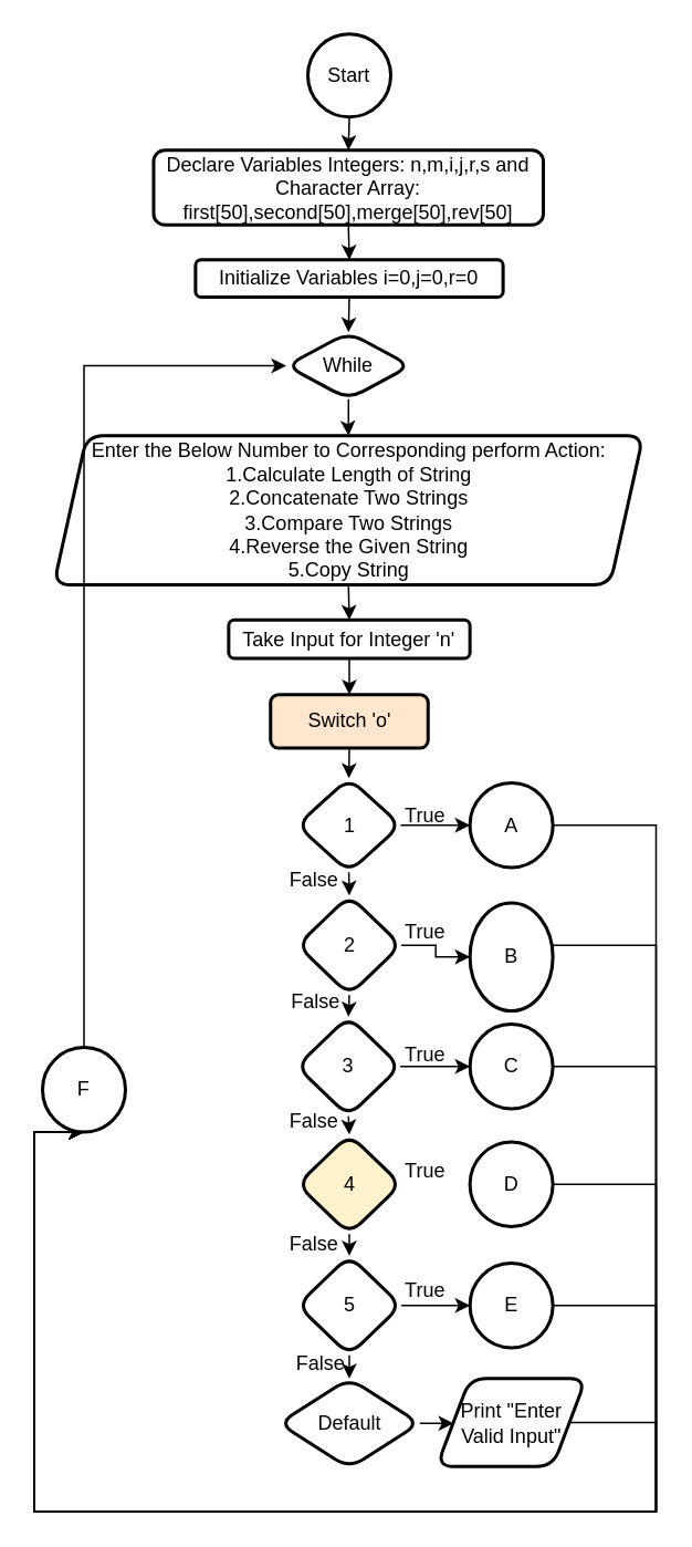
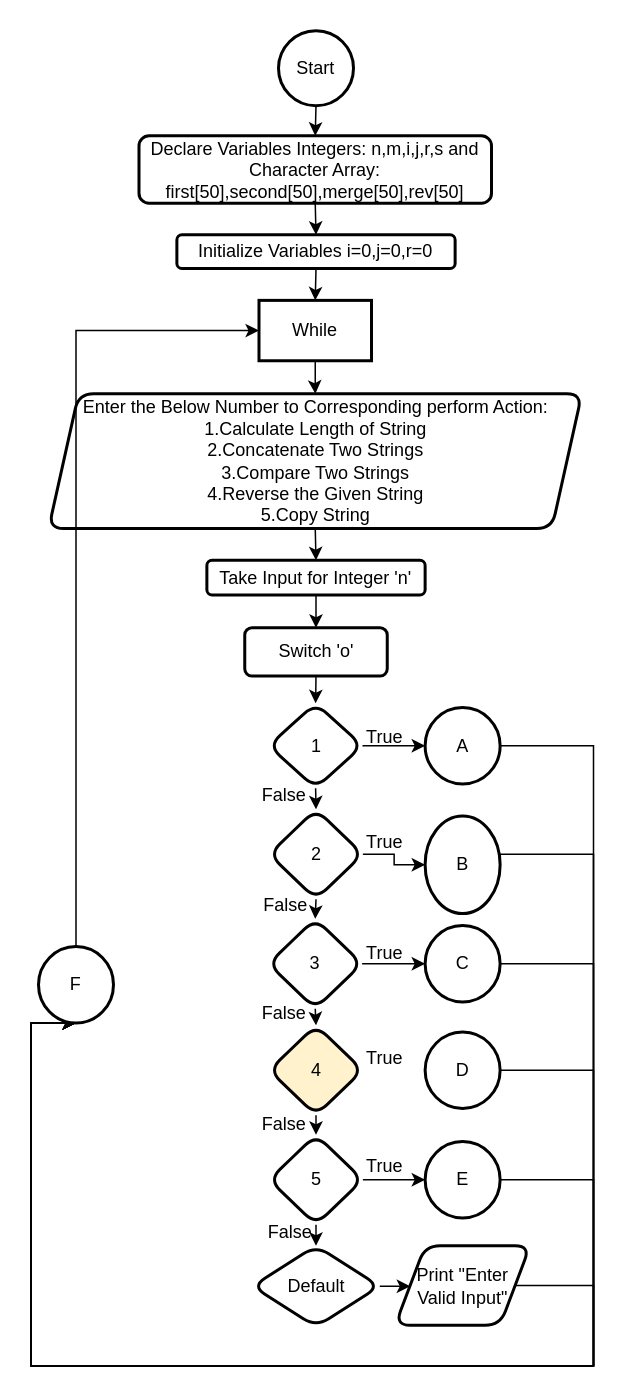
- <mxCell id="9" value="While" style="rhombus;whiteSpace=wrap;html=1;rounded=1;strokeWidth=2;" parent="1" vertex="1"><mxGeometry x="172" y="199.75" width="75" height="40.25" as="geometry" /></mxCell>
+ <mxCell id="9" value="While" style="whiteSpace=wrap;html=1;strokeWidth=2;rounded=0;" parent="1" vertex="1"><mxGeometry x="172" y="199.75" width="75" height="40.25" as="geometry" /></mxCell>
- <mxCell id="15" value="Switch 'o'" style="whiteSpace=wrap;html=1;rounded=1;strokeWidth=2;fillColor=#ffe6cc;" parent="1" vertex="1"><mxGeometry x="162.5" y="418" width="95" height="32.21" as="geometry" /></mxCell>
+ <mxCell id="15" value="Switch 'o'" style="whiteSpace=wrap;html=1;rounded=1;strokeWidth=2;" parent="1" vertex="1"><mxGeometry x="162.5" y="418" width="95" height="32.21" as="geometry" /></mxCell>
